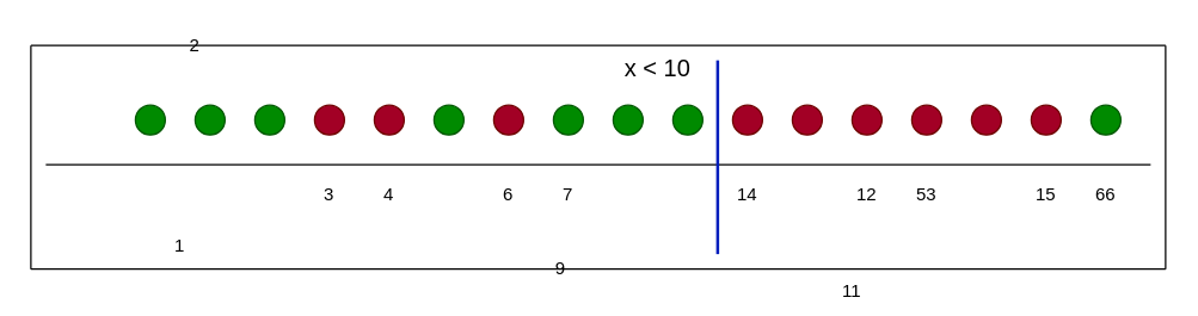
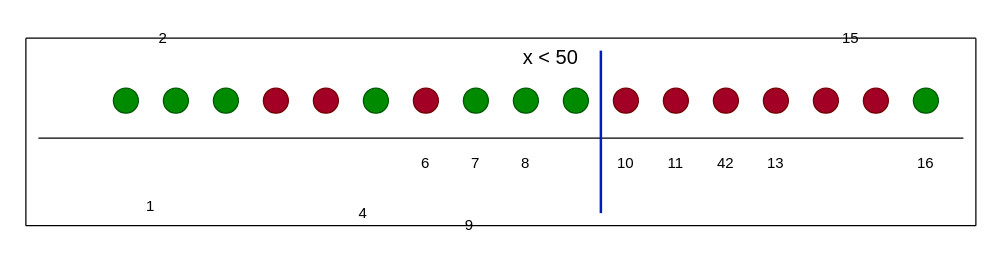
- <mxCell id="39" value="&lt;font style=&quot;font-size: 16px&quot;&gt;x &amp;lt; 10&lt;/font&gt;" style="text;html=1;strokeColor=none;fillColor=none;align=center;verticalAlign=middle;whiteSpace=wrap;rounded=0;" vertex="1" parent="1"><mxGeometry x="410" y="30" width="60" height="30" as="geometry" /></mxCell>
+ <mxCell id="39" value="&lt;font style=&quot;font-size: 16px&quot;&gt;x &amp;lt; 50&lt;/font&gt;" style="text;html=1;strokeColor=none;fillColor=none;align=center;verticalAlign=middle;whiteSpace=wrap;rounded=0;" vertex="1" parent="1"><mxGeometry x="410" y="30" width="60" height="30" as="geometry" /></mxCell>
- <mxCell id="6" value="3" style="text;html=1;strokeColor=none;fillColor=none;align=center;verticalAlign=middle;whiteSpace=wrap;rounded=0;" vertex="1" parent="1"><mxGeometry x="200" y="120" width="40" height="20" as="geometry" /></mxCell>
- <mxCell id="5" value="4" style="text;html=1;strokeColor=none;fillColor=none;align=center;verticalAlign=middle;whiteSpace=wrap;rounded=0;" vertex="1" parent="1"><mxGeometry x="240" y="120" width="40" height="20" as="geometry" /></mxCell>
+ <mxCell id="5" value="4" style="text;html=1;strokeColor=none;fillColor=none;align=center;verticalAlign=middle;whiteSpace=wrap;rounded=0;" vertex="1" parent="1"><mxGeometry x="270" y="160" width="40" height="20" as="geometry" /></mxCell>
+ <mxCell id="7" value="8" style="text;html=1;strokeColor=none;fillColor=none;align=center;verticalAlign=middle;whiteSpace=wrap;rounded=0;" vertex="1" parent="1"><mxGeometry x="400" y="120" width="40" height="20" as="geometry" /></mxCell>
- <mxCell id="11" value="14" style="text;html=1;strokeColor=none;fillColor=none;align=center;verticalAlign=middle;whiteSpace=wrap;rounded=0;" vertex="1" parent="1"><mxGeometry x="480" y="120" width="40" height="20" as="geometry" /></mxCell>
+ <mxCell id="11" value="10" style="text;html=1;strokeColor=none;fillColor=none;align=center;verticalAlign=middle;whiteSpace=wrap;rounded=0;" vertex="1" parent="1"><mxGeometry x="480" y="120" width="40" height="20" as="geometry" /></mxCell>
- <mxCell id="16" value="12" style="text;html=1;strokeColor=none;fillColor=none;align=center;verticalAlign=middle;whiteSpace=wrap;rounded=0;" vertex="1" parent="1"><mxGeometry x="560" y="120" width="40" height="20" as="geometry" /></mxCell>
+ <mxCell id="16" value="42" style="text;html=1;strokeColor=none;fillColor=none;align=center;verticalAlign=middle;whiteSpace=wrap;rounded=0;" vertex="1" parent="1"><mxGeometry x="560" y="120" width="40" height="20" as="geometry" /></mxCell>
- <mxCell id="15" value="53" style="text;html=1;strokeColor=none;fillColor=none;align=center;verticalAlign=middle;whiteSpace=wrap;rounded=0;" vertex="1" parent="1"><mxGeometry x="600" y="120" width="40" height="20" as="geometry" /></mxCell>
+ <mxCell id="15" value="13" style="text;html=1;strokeColor=none;fillColor=none;align=center;verticalAlign=middle;whiteSpace=wrap;rounded=0;" vertex="1" parent="1"><mxGeometry x="600" y="120" width="40" height="20" as="geometry" /></mxCell>
- <mxCell id="14" value="15" style="text;html=1;strokeColor=none;fillColor=none;align=center;verticalAlign=middle;whiteSpace=wrap;rounded=0;" vertex="1" parent="1"><mxGeometry x="680" y="120" width="40" height="20" as="geometry" /></mxCell>
+ <mxCell id="14" value="15" style="text;html=1;strokeColor=none;fillColor=none;align=center;verticalAlign=middle;whiteSpace=wrap;rounded=0;" vertex="1" parent="1"><mxGeometry x="660" y="20" width="40" height="20" as="geometry" /></mxCell>
- <mxCell id="13" value="66" style="text;html=1;strokeColor=none;fillColor=none;align=center;verticalAlign=middle;whiteSpace=wrap;rounded=0;" vertex="1" parent="1"><mxGeometry x="720" y="120" width="40" height="20" as="geometry" /></mxCell>
+ <mxCell id="13" value="16" style="text;html=1;strokeColor=none;fillColor=none;align=center;verticalAlign=middle;whiteSpace=wrap;rounded=0;" vertex="1" parent="1"><mxGeometry x="720" y="120" width="40" height="20" as="geometry" /></mxCell>
- <mxCell id="12" value="11" style="text;html=1;strokeColor=none;fillColor=none;align=center;verticalAlign=middle;whiteSpace=wrap;rounded=0;" vertex="1" parent="1"><mxGeometry x="550" y="185" width="40" height="20" as="geometry" /></mxCell>
+ <mxCell id="12" value="11" style="text;html=1;strokeColor=none;fillColor=none;align=center;verticalAlign=middle;whiteSpace=wrap;rounded=0;" vertex="1" parent="1"><mxGeometry x="520" y="120" width="40" height="20" as="geometry" /></mxCell>
